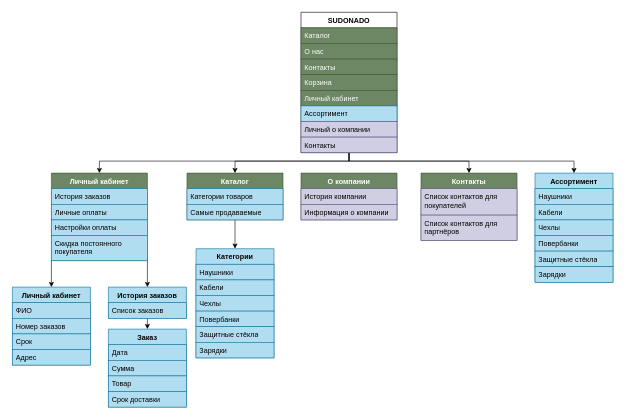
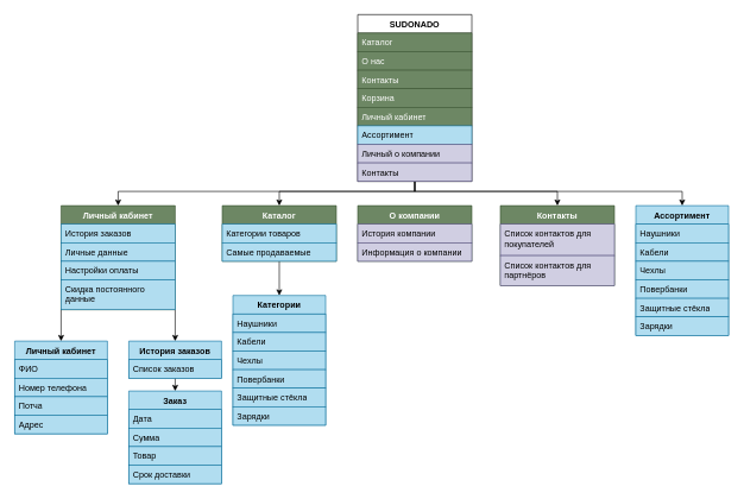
- <mxCell id="19" value="Личные оплаты" style="text;strokeColor=#10739e;fillColor=#b1ddf0;align=left;verticalAlign=top;spacingLeft=4;spacingRight=4;overflow=hidden;rotatable=0;points=[[0,0.5],[1,0.5]];portConstraint=eastwest;whiteSpace=wrap;html=1;" parent="17" vertex="1"><mxGeometry y="52" width="160" height="26" as="geometry" /></mxCell>
+ <mxCell id="19" value="Личные данные" style="text;strokeColor=#10739e;fillColor=#b1ddf0;align=left;verticalAlign=top;spacingLeft=4;spacingRight=4;overflow=hidden;rotatable=0;points=[[0,0.5],[1,0.5]];portConstraint=eastwest;whiteSpace=wrap;html=1;" parent="17" vertex="1"><mxGeometry y="52" width="160" height="26" as="geometry" /></mxCell>
- <mxCell id="21" value="&lt;div&gt;Скидка постоянного покупателя&lt;/div&gt;&lt;div&gt;&lt;br&gt;&lt;/div&gt;" style="text;strokeColor=#10739e;fillColor=#b1ddf0;align=left;verticalAlign=top;spacingLeft=4;spacingRight=4;overflow=hidden;rotatable=0;points=[[0,0.5],[1,0.5]];portConstraint=eastwest;whiteSpace=wrap;html=1;" parent="17" vertex="1"><mxGeometry y="104" width="160" height="42" as="geometry" /></mxCell>
+ <mxCell id="21" value="&lt;div&gt;Скидка постоянного данные&lt;/div&gt;&lt;div&gt;&lt;br&gt;&lt;/div&gt;" style="text;strokeColor=#10739e;fillColor=#b1ddf0;align=left;verticalAlign=top;spacingLeft=4;spacingRight=4;overflow=hidden;rotatable=0;points=[[0,0.5],[1,0.5]];portConstraint=eastwest;whiteSpace=wrap;html=1;" parent="17" vertex="1"><mxGeometry y="104" width="160" height="42" as="geometry" /></mxCell>
- <mxCell id="24" value="Номер заказов" style="text;strokeColor=#10739e;fillColor=#b1ddf0;align=left;verticalAlign=top;spacingLeft=4;spacingRight=4;overflow=hidden;rotatable=0;points=[[0,0.5],[1,0.5]];portConstraint=eastwest;whiteSpace=wrap;html=1;" parent="22" vertex="1"><mxGeometry y="52" width="130" height="26" as="geometry" /></mxCell>
+ <mxCell id="24" value="Номер телефона" style="text;strokeColor=#10739e;fillColor=#b1ddf0;align=left;verticalAlign=top;spacingLeft=4;spacingRight=4;overflow=hidden;rotatable=0;points=[[0,0.5],[1,0.5]];portConstraint=eastwest;whiteSpace=wrap;html=1;" parent="22" vertex="1"><mxGeometry y="52" width="130" height="26" as="geometry" /></mxCell>
- <mxCell id="25" value="&lt;div&gt;Срок&lt;/div&gt;&lt;div&gt;&lt;br&gt;&lt;/div&gt;" style="text;strokeColor=#10739e;fillColor=#b1ddf0;align=left;verticalAlign=top;spacingLeft=4;spacingRight=4;overflow=hidden;rotatable=0;points=[[0,0.5],[1,0.5]];portConstraint=eastwest;whiteSpace=wrap;html=1;" parent="22" vertex="1"><mxGeometry y="78" width="130" height="26" as="geometry" /></mxCell>
+ <mxCell id="25" value="&lt;div&gt;Потча&lt;/div&gt;&lt;div&gt;&lt;br&gt;&lt;/div&gt;" style="text;strokeColor=#10739e;fillColor=#b1ddf0;align=left;verticalAlign=top;spacingLeft=4;spacingRight=4;overflow=hidden;rotatable=0;points=[[0,0.5],[1,0.5]];portConstraint=eastwest;whiteSpace=wrap;html=1;" parent="22" vertex="1"><mxGeometry y="78" width="130" height="26" as="geometry" /></mxCell>
